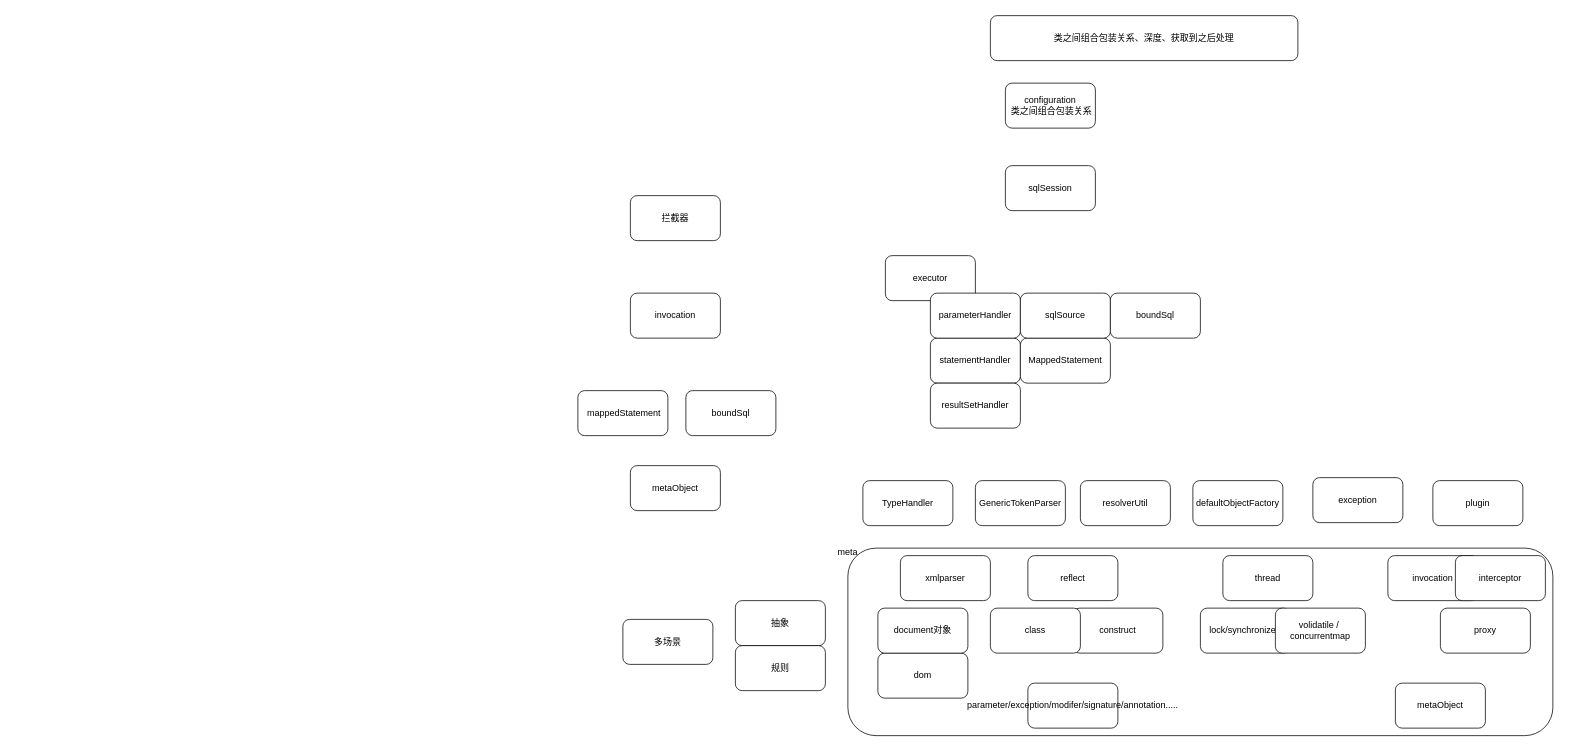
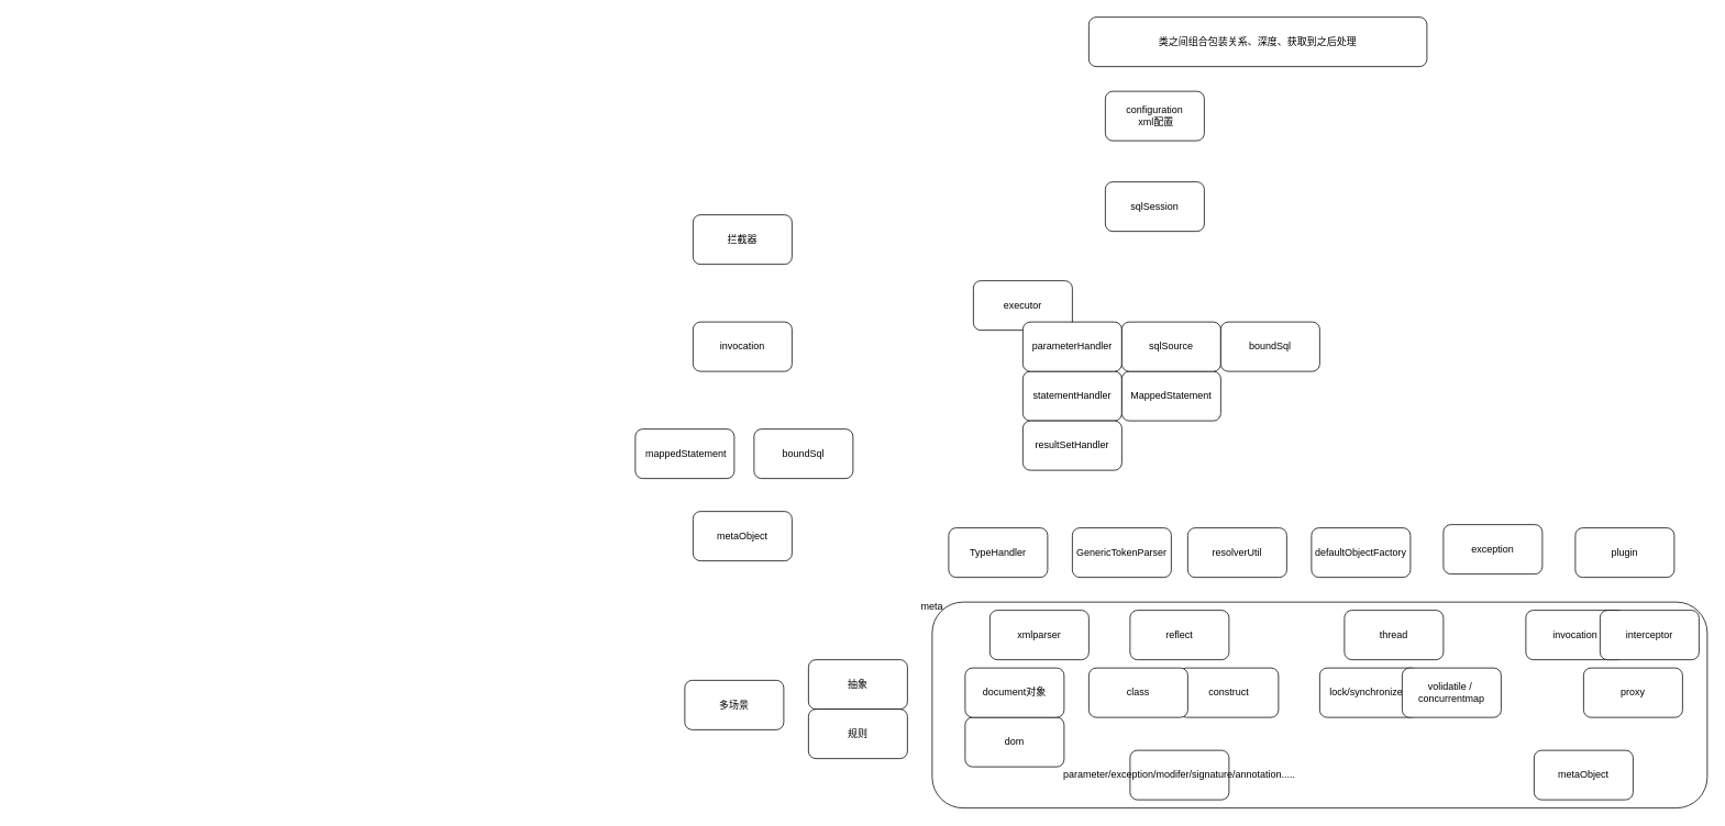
- <mxCell id="18" value="configuration&lt;br&gt;&amp;nbsp;类之间组合包装关系" style="rounded=1;whiteSpace=wrap;html=1;" vertex="1" parent="1"><mxGeometry x="1340" y="110" width="120" height="60" as="geometry" /></mxCell>
+ <mxCell id="18" value="configuration&lt;br&gt;&amp;nbsp;xml配置" style="rounded=1;whiteSpace=wrap;html=1;" vertex="1" parent="1"><mxGeometry x="1340" y="110" width="120" height="60" as="geometry" /></mxCell>
